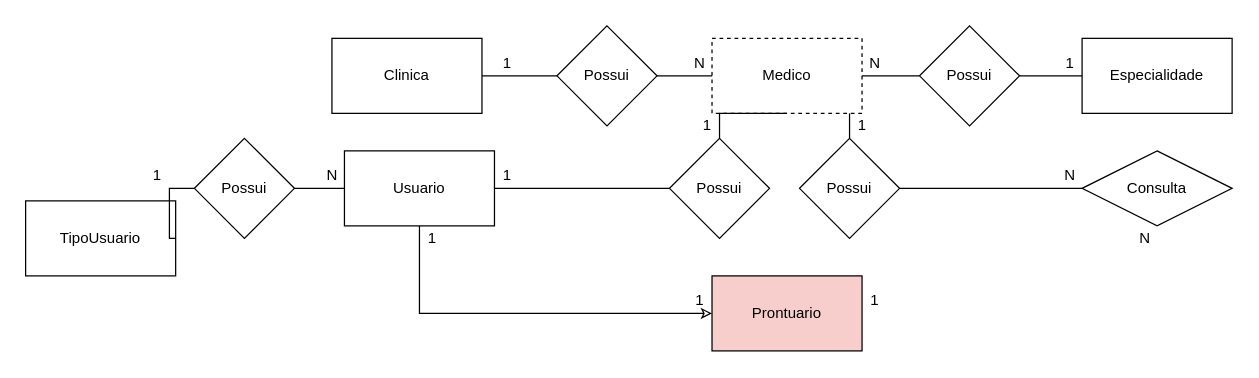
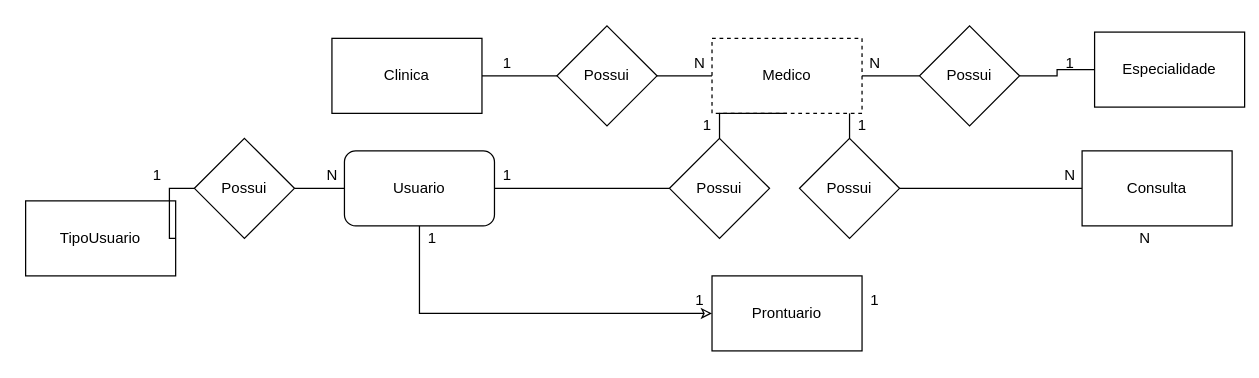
- <mxCell id="4" value="Especialidade" style="rounded=0;whiteSpace=wrap;html=1;" parent="1" vertex="1"><mxGeometry x="865" y="30" width="120" height="60" as="geometry" /></mxCell>
+ <mxCell id="4" value="Especialidade" style="rounded=0;whiteSpace=wrap;html=1;" parent="1" vertex="1"><mxGeometry x="875" y="25" width="120" height="60" as="geometry" /></mxCell>
- <mxCell id="18" value="Usuario" style="rounded=0;whiteSpace=wrap;html=1;" parent="1" vertex="1"><mxGeometry x="275" y="120" width="120" height="60" as="geometry" /></mxCell>
+ <mxCell id="18" value="Usuario" style="whiteSpace=wrap;html=1;rounded=1;" parent="1" vertex="1"><mxGeometry x="275" y="120" width="120" height="60" as="geometry" /></mxCell>
- <mxCell id="26" value="Consulta" style="rhombus;whiteSpace=wrap;html=1;" parent="1" vertex="1"><mxGeometry x="865" y="120" width="120" height="60" as="geometry" /></mxCell>
+ <mxCell id="26" value="Consulta" style="rounded=0;whiteSpace=wrap;html=1;" parent="1" vertex="1"><mxGeometry x="865" y="120" width="120" height="60" as="geometry" /></mxCell>
- <mxCell id="27" value="Prontuario" style="rounded=0;whiteSpace=wrap;html=1;fillColor=#f8cecc;" parent="1" vertex="1"><mxGeometry x="569" y="220" width="120" height="60" as="geometry" /></mxCell>
+ <mxCell id="27" value="Prontuario" style="rounded=0;whiteSpace=wrap;html=1;" parent="1" vertex="1"><mxGeometry x="569" y="220" width="120" height="60" as="geometry" /></mxCell>
